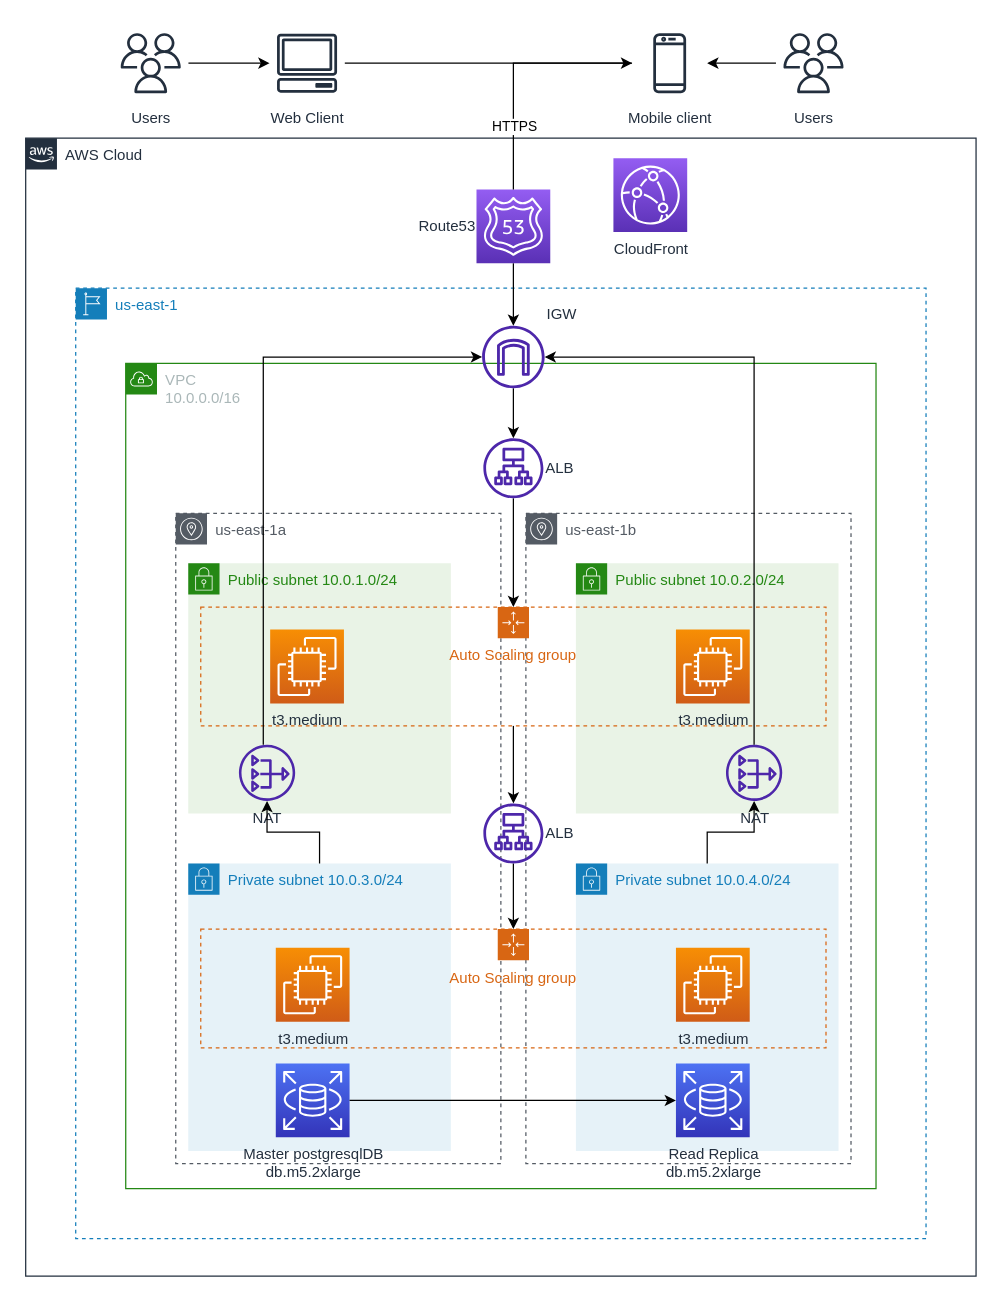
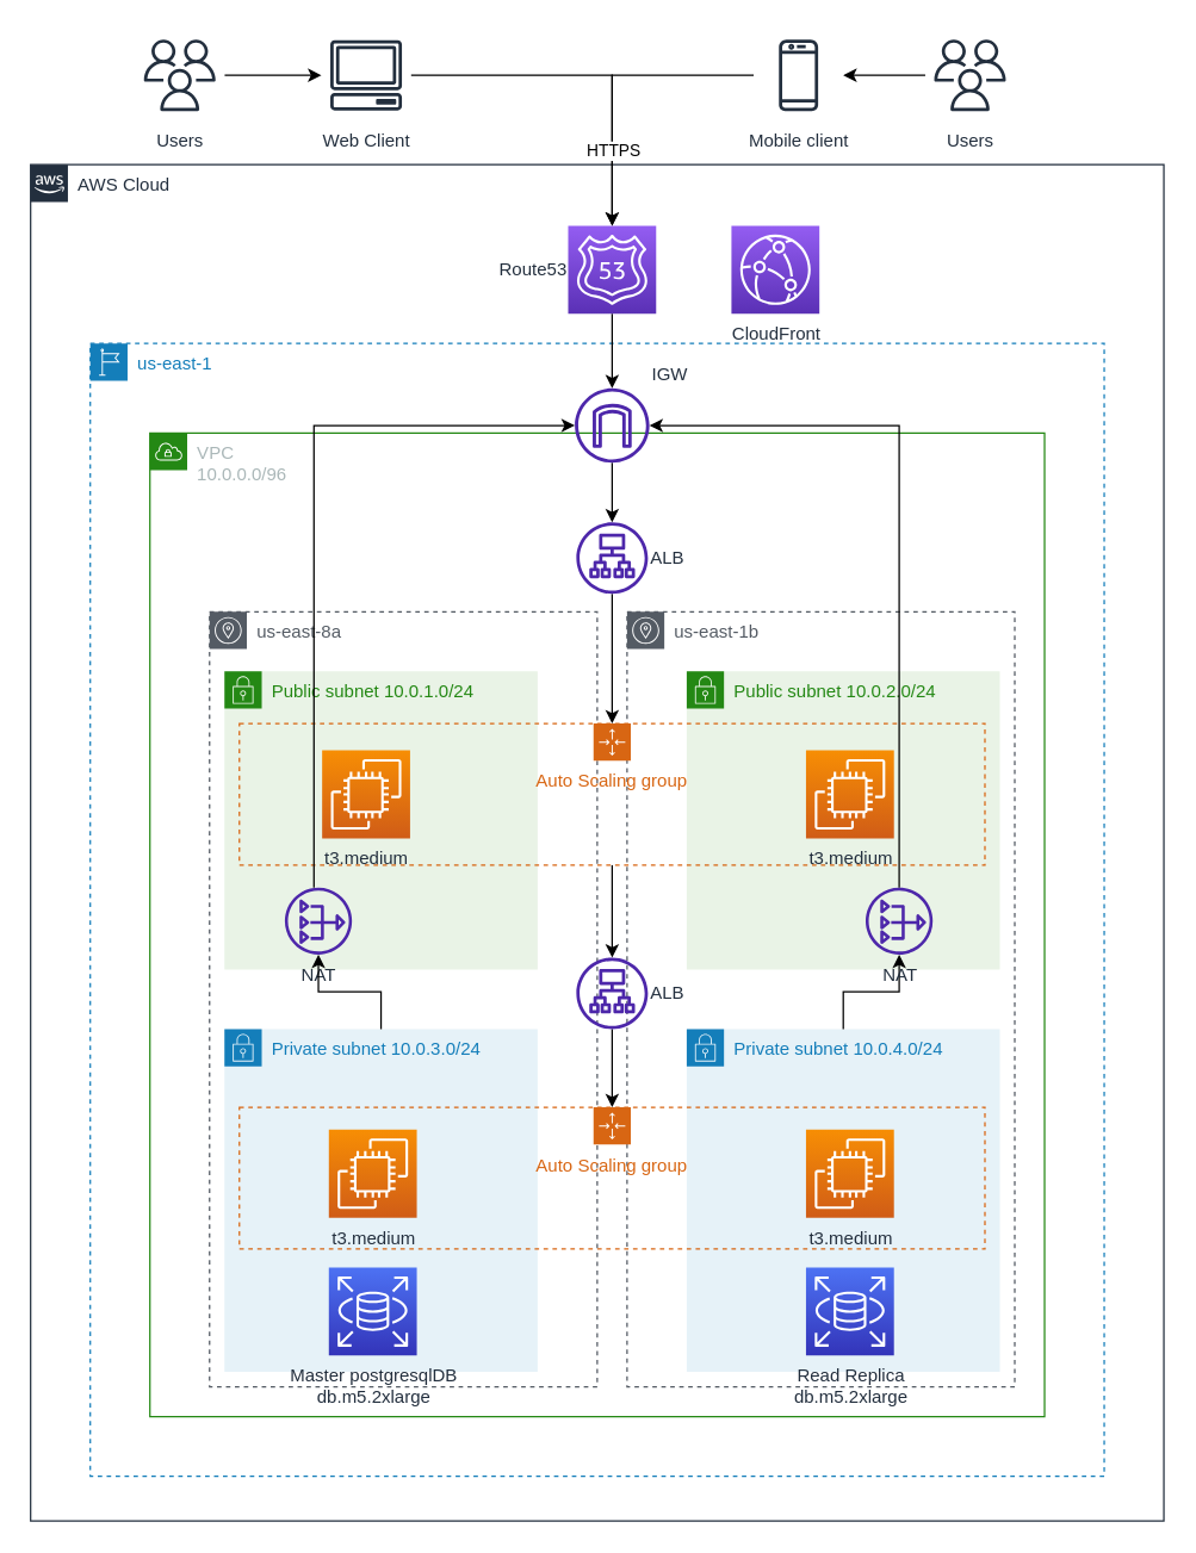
- <mxCell id="36" style="edgeStyle=orthogonalEdgeStyle;rounded=0;orthogonalLoop=1;jettySize=auto;html=1;" parent="1" source="37" target="40" edge="1"><mxGeometry relative="1" as="geometry"><mxPoint x="385.1" y="130" as="targetPoint" /></mxGeometry></mxCell>
+ <mxCell id="36" style="edgeStyle=orthogonalEdgeStyle;rounded=0;orthogonalLoop=1;jettySize=auto;html=1;" parent="1" source="37" target="35" edge="1"><mxGeometry relative="1" as="geometry"><mxPoint x="385.1" y="130" as="targetPoint" /></mxGeometry></mxCell>
- <mxCell id="38" style="edgeStyle=orthogonalEdgeStyle;rounded=0;orthogonalLoop=1;jettySize=auto;html=1;endArrow=none;" parent="1" source="40" target="35" edge="1"><mxGeometry relative="1" as="geometry"><mxPoint x="385.1" y="130" as="targetPoint" /></mxGeometry></mxCell>
+ <mxCell id="38" style="edgeStyle=orthogonalEdgeStyle;rounded=0;orthogonalLoop=1;jettySize=auto;html=1;" parent="1" source="40" target="35" edge="1"><mxGeometry relative="1" as="geometry"><mxPoint x="385.1" y="130" as="targetPoint" /></mxGeometry></mxCell>
- <mxCell id="33" value="CloudFront" style="sketch=0;points=[[0,0,0],[0.25,0,0],[0.5,0,0],[0.75,0,0],[1,0,0],[0,1,0],[0.25,1,0],[0.5,1,0],[0.75,1,0],[1,1,0],[0,0.25,0],[0,0.5,0],[0,0.75,0],[1,0.25,0],[1,0.5,0],[1,0.75,0]];outlineConnect=0;fontColor=#232F3E;gradientColor=#945DF2;gradientDirection=north;fillColor=#5A30B5;strokeColor=#ffffff;dashed=0;verticalLabelPosition=bottom;verticalAlign=top;align=center;html=1;fontSize=12;fontStyle=0;aspect=fixed;shape=mxgraph.aws4.resourceIcon;resIcon=mxgraph.aws4.cloudfront;labelPosition=center;" parent="2" vertex="1"><mxGeometry x="470" y="16" width="59" height="59" as="geometry" /></mxCell>
+ <mxCell id="33" value="CloudFront" style="sketch=0;points=[[0,0,0],[0.25,0,0],[0.5,0,0],[0.75,0,0],[1,0,0],[0,1,0],[0.25,1,0],[0.5,1,0],[0.75,1,0],[1,1,0],[0,0.25,0],[0,0.5,0],[0,0.75,0],[1,0.25,0],[1,0.5,0],[1,0.75,0]];outlineConnect=0;fontColor=#232F3E;gradientColor=#945DF2;gradientDirection=north;fillColor=#5A30B5;strokeColor=#ffffff;dashed=0;verticalLabelPosition=bottom;verticalAlign=top;align=center;html=1;fontSize=12;fontStyle=0;aspect=fixed;shape=mxgraph.aws4.resourceIcon;resIcon=mxgraph.aws4.cloudfront;labelPosition=center;" parent="2" vertex="1"><mxGeometry x="470" y="41" width="59" height="59" as="geometry" /></mxCell>
- <mxCell id="4" value="VPC &lt;br&gt;10.0.0.0/16" style="points=[[0,0],[0.25,0],[0.5,0],[0.75,0],[1,0],[1,0.25],[1,0.5],[1,0.75],[1,1],[0.75,1],[0.5,1],[0.25,1],[0,1],[0,0.75],[0,0.5],[0,0.25]];outlineConnect=0;gradientColor=none;html=1;whiteSpace=wrap;fontSize=12;fontStyle=0;container=1;pointerEvents=0;collapsible=0;recursiveResize=0;shape=mxgraph.aws4.group;grIcon=mxgraph.aws4.group_vpc;strokeColor=#248814;fillColor=none;verticalAlign=top;align=left;spacingLeft=30;fontColor=#AAB7B8;dashed=0;" parent="3" vertex="1"><mxGeometry x="40" y="60" width="600" height="660" as="geometry" /></mxCell>
+ <mxCell id="4" value="VPC &lt;br&gt;10.0.0.0/96" style="points=[[0,0],[0.25,0],[0.5,0],[0.75,0],[1,0],[1,0.25],[1,0.5],[1,0.75],[1,1],[0.75,1],[0.5,1],[0.25,1],[0,1],[0,0.75],[0,0.5],[0,0.25]];outlineConnect=0;gradientColor=none;html=1;whiteSpace=wrap;fontSize=12;fontStyle=0;container=1;pointerEvents=0;collapsible=0;recursiveResize=0;shape=mxgraph.aws4.group;grIcon=mxgraph.aws4.group_vpc;strokeColor=#248814;fillColor=none;verticalAlign=top;align=left;spacingLeft=30;fontColor=#AAB7B8;dashed=0;" parent="3" vertex="1"><mxGeometry x="40" y="60" width="600" height="660" as="geometry" /></mxCell>
- <mxCell id="6" value="us-east-1a" style="sketch=0;outlineConnect=0;gradientColor=none;html=1;whiteSpace=wrap;fontSize=12;fontStyle=0;shape=mxgraph.aws4.group;grIcon=mxgraph.aws4.group_availability_zone;strokeColor=#545B64;fillColor=none;verticalAlign=top;align=left;spacingLeft=30;fontColor=#545B64;dashed=1;" parent="4" vertex="1"><mxGeometry x="40" y="120" width="260" height="520" as="geometry" /></mxCell>
+ <mxCell id="6" value="us-east-8a" style="sketch=0;outlineConnect=0;gradientColor=none;html=1;whiteSpace=wrap;fontSize=12;fontStyle=0;shape=mxgraph.aws4.group;grIcon=mxgraph.aws4.group_availability_zone;strokeColor=#545B64;fillColor=none;verticalAlign=top;align=left;spacingLeft=30;fontColor=#545B64;dashed=1;" parent="4" vertex="1"><mxGeometry x="40" y="120" width="260" height="520" as="geometry" /></mxCell>
- <mxCell id="28" style="edgeStyle=orthogonalEdgeStyle;rounded=0;orthogonalLoop=1;jettySize=auto;html=1;" parent="4" source="8" target="15" edge="1"><mxGeometry relative="1" as="geometry" /></mxCell>
